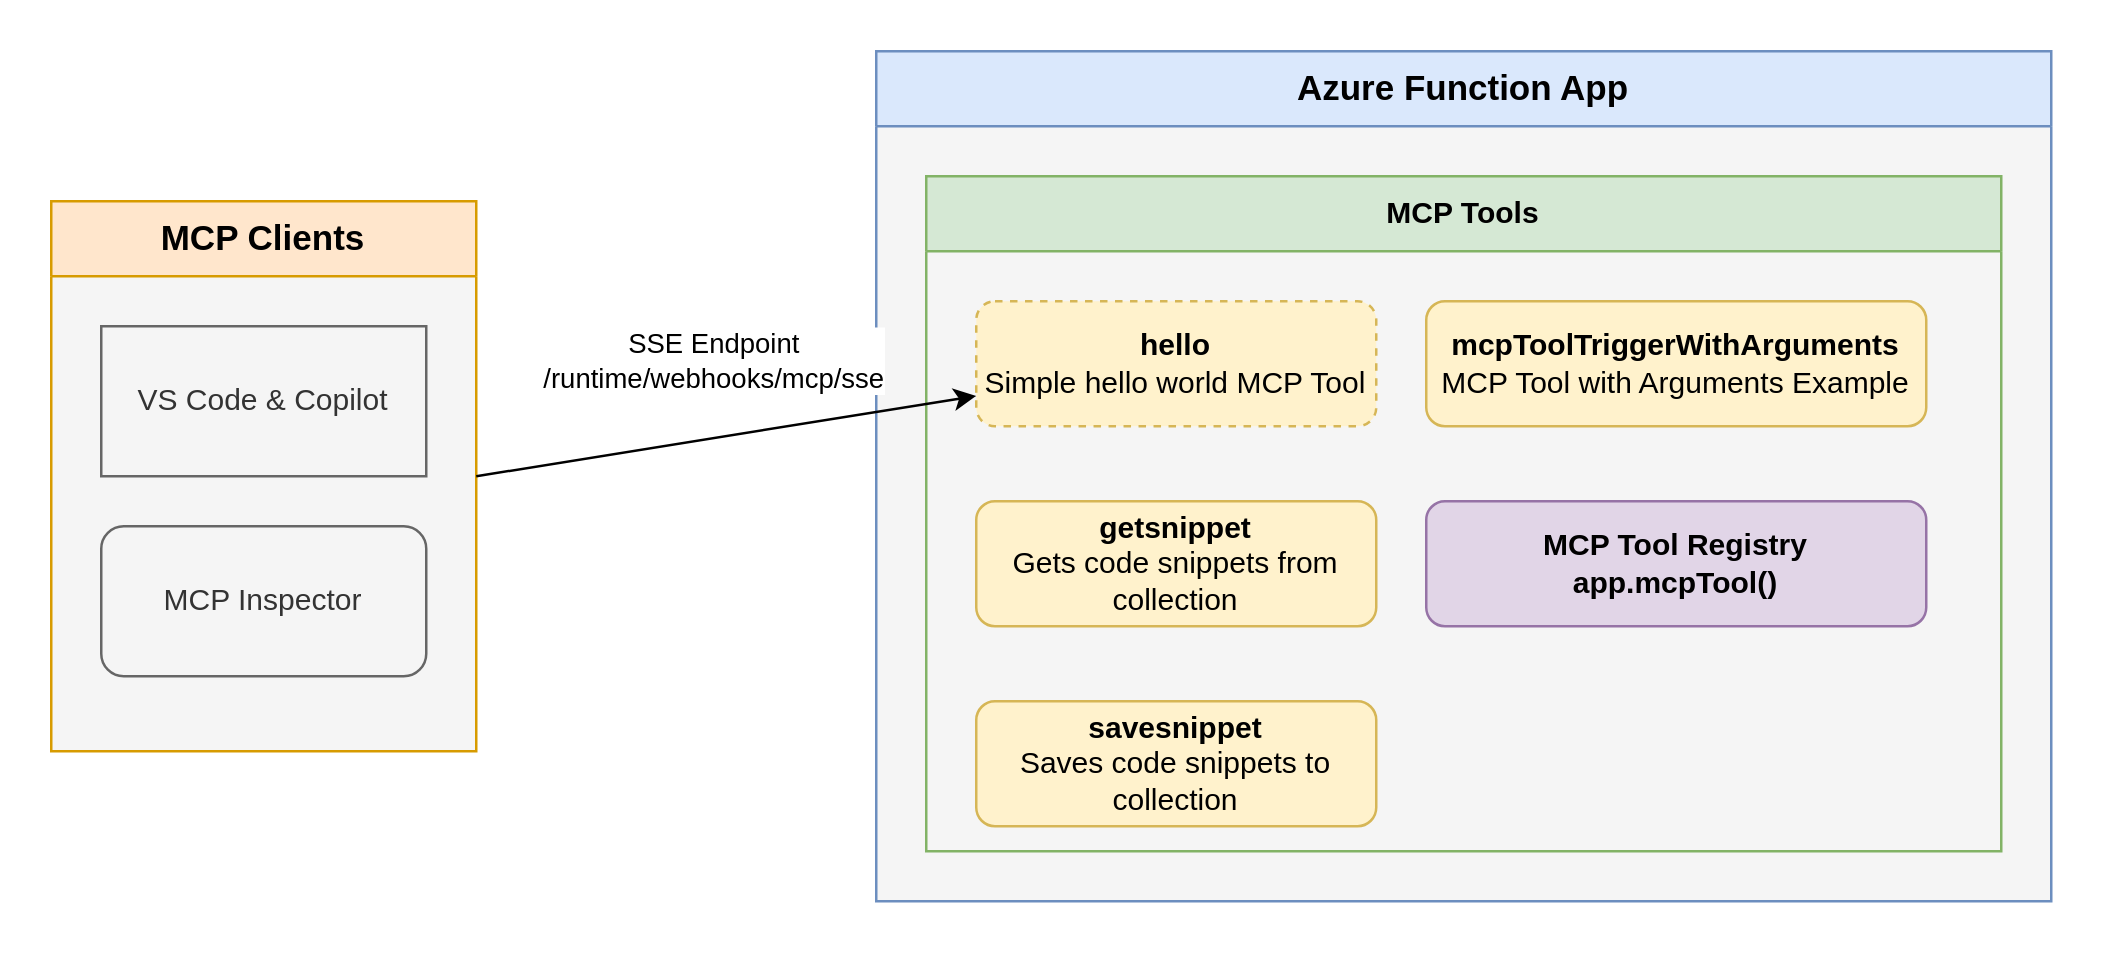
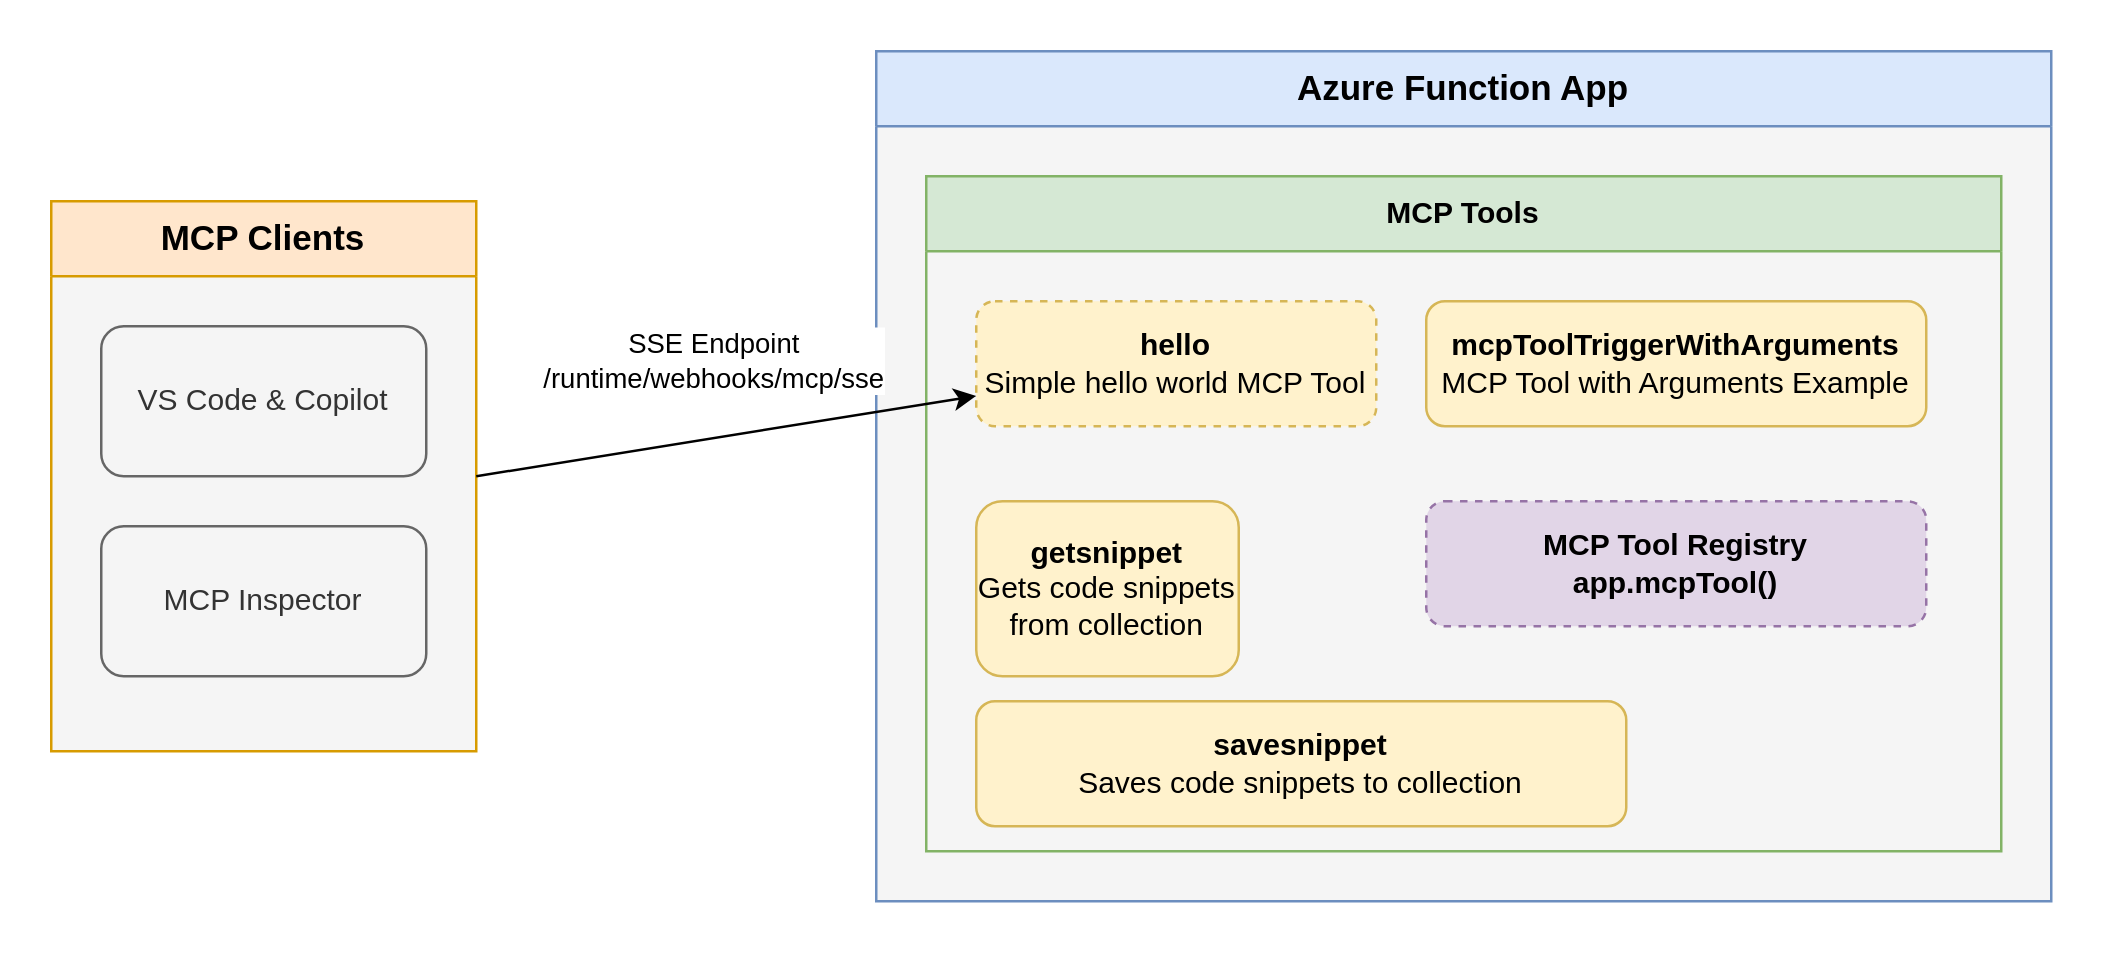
- <mxCell id="10" value="VS Code &amp; Copilot" style="whiteSpace=wrap;html=1;fillColor=#f5f5f5;strokeColor=#666666;fontColor=#333333;rounded=0;" parent="9" vertex="1"><mxGeometry x="20" y="50" width="130" height="60" as="geometry" /></mxCell>
+ <mxCell id="10" value="VS Code &amp; Copilot" style="rounded=1;whiteSpace=wrap;html=1;fillColor=#f5f5f5;strokeColor=#666666;fontColor=#333333;" parent="9" vertex="1"><mxGeometry x="20" y="50" width="130" height="60" as="geometry" /></mxCell>
- <mxCell id="5" value="&lt;b&gt;getsnippet&lt;/b&gt;&lt;br&gt;Gets code snippets from collection" style="rounded=1;whiteSpace=wrap;html=1;fillColor=#fff2cc;strokeColor=#d6b656;" parent="3" vertex="1"><mxGeometry x="20" y="130" width="160" height="50" as="geometry" /></mxCell>
+ <mxCell id="5" value="&lt;b&gt;getsnippet&lt;/b&gt;&lt;br&gt;Gets code snippets from collection" style="rounded=1;whiteSpace=wrap;html=1;fillColor=#fff2cc;strokeColor=#d6b656;" parent="3" vertex="1"><mxGeometry x="20" y="130" width="105" height="70" as="geometry" /></mxCell>
- <mxCell id="8" value="MCP Tool Registry&#10;app.mcpTool()" style="rounded=1;whiteSpace=wrap;html=1;fillColor=#e1d5e7;strokeColor=#9673a6;fontStyle=1" parent="3" vertex="1"><mxGeometry x="200" y="130" width="200" height="50" as="geometry" /></mxCell>
+ <mxCell id="8" value="MCP Tool Registry&#10;app.mcpTool()" style="rounded=1;whiteSpace=wrap;html=1;fillColor=#e1d5e7;strokeColor=#9673a6;fontStyle=1;dashed=1;" parent="3" vertex="1"><mxGeometry x="200" y="130" width="200" height="50" as="geometry" /></mxCell>
- <mxCell id="6" value="&lt;b&gt;savesnippet&lt;/b&gt;&lt;br&gt;Saves code snippets to collection" style="rounded=1;whiteSpace=wrap;html=1;fillColor=#fff2cc;strokeColor=#d6b656;" parent="3" vertex="1"><mxGeometry x="20" y="210" width="160" height="50" as="geometry" /></mxCell>
+ <mxCell id="6" value="&lt;b&gt;savesnippet&lt;/b&gt;&lt;br&gt;Saves code snippets to collection" style="rounded=1;whiteSpace=wrap;html=1;fillColor=#fff2cc;strokeColor=#d6b656;" parent="3" vertex="1"><mxGeometry x="20" y="210" width="260" height="50" as="geometry" /></mxCell>
